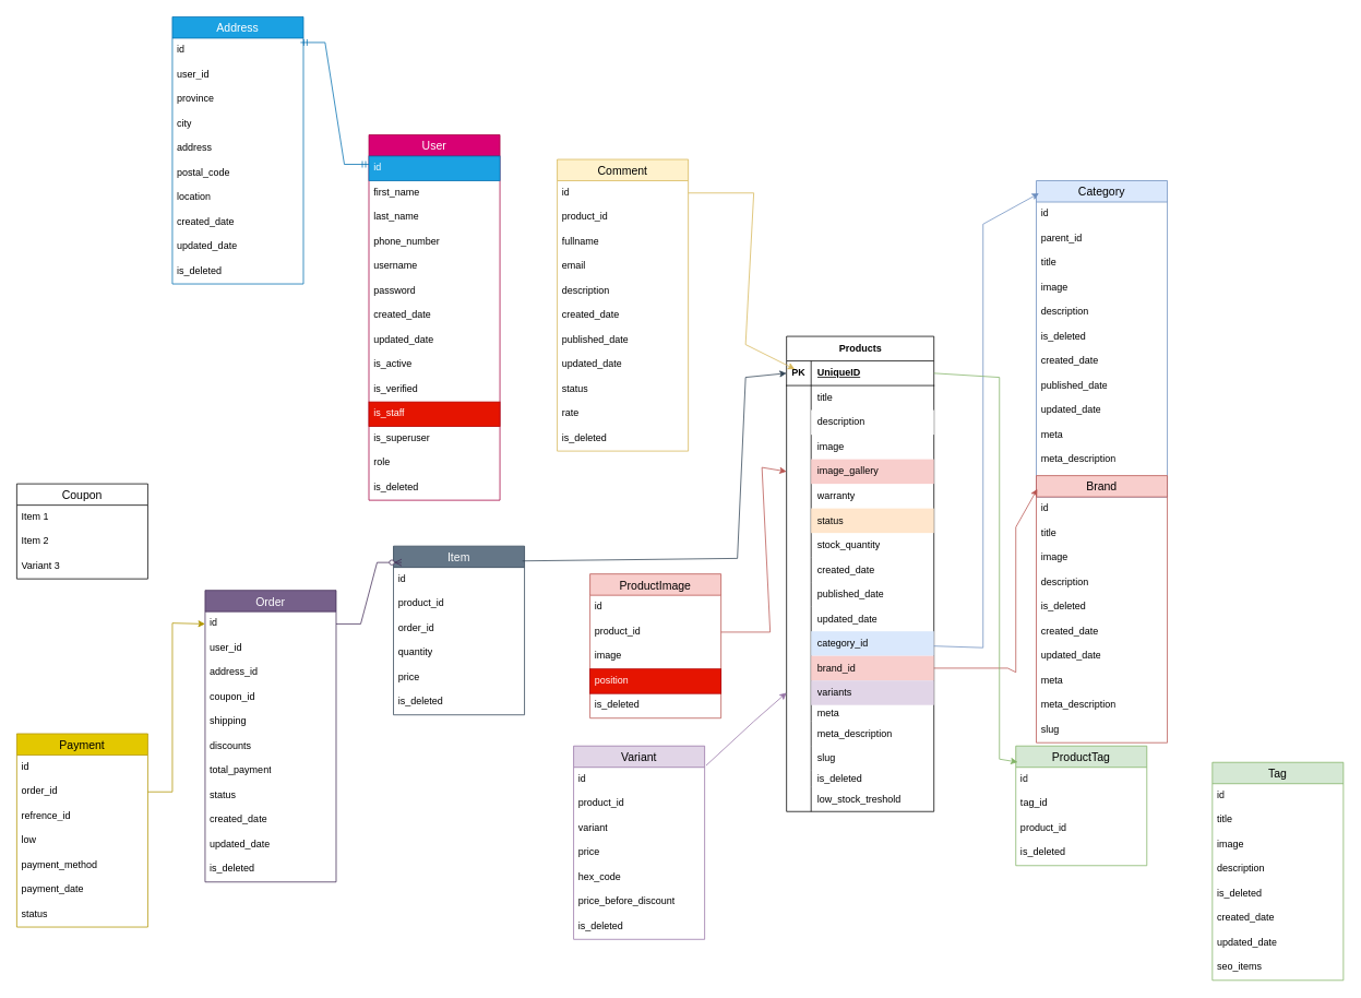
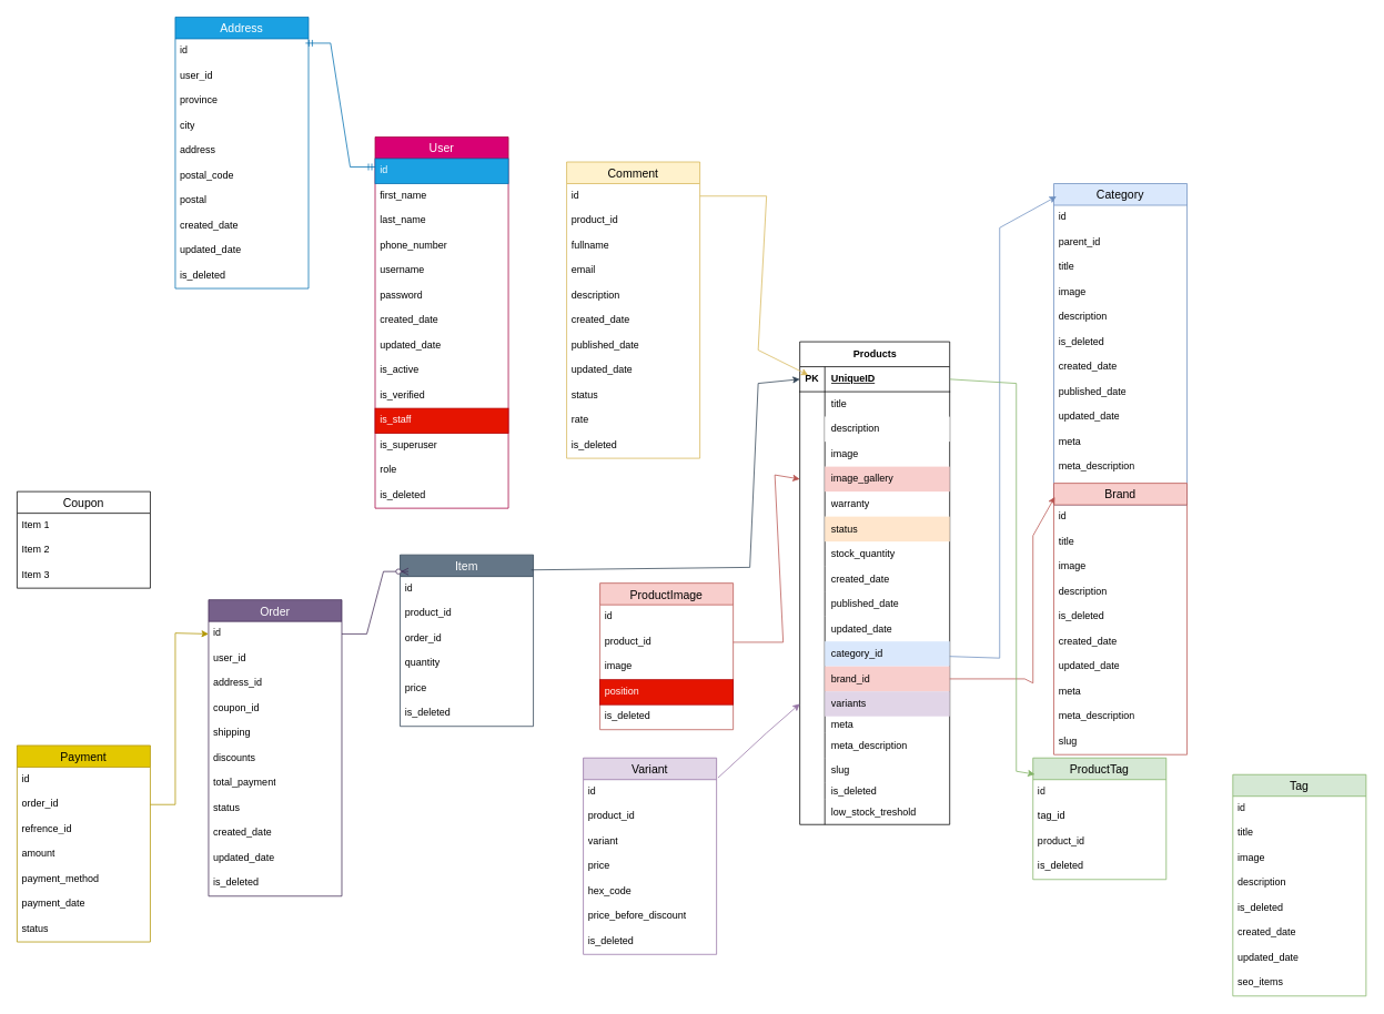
- <mxCell id="122" value="location" style="text;strokeColor=none;fillColor=none;spacingLeft=4;spacingRight=4;overflow=hidden;rotatable=0;points=[[0,0.5],[1,0.5]];portConstraint=eastwest;fontSize=12;whiteSpace=wrap;html=1;" vertex="1" parent="115"><mxGeometry y="206" width="160" height="30" as="geometry" /></mxCell>
+ <mxCell id="122" value="postal" style="text;strokeColor=none;fillColor=none;spacingLeft=4;spacingRight=4;overflow=hidden;rotatable=0;points=[[0,0.5],[1,0.5]];portConstraint=eastwest;fontSize=12;whiteSpace=wrap;html=1;" vertex="1" parent="115"><mxGeometry y="206" width="160" height="30" as="geometry" /></mxCell>
- <mxCell id="141" value="Variant 3" style="text;strokeColor=none;fillColor=none;spacingLeft=4;spacingRight=4;overflow=hidden;rotatable=0;points=[[0,0.5],[1,0.5]];portConstraint=eastwest;fontSize=12;whiteSpace=wrap;html=1;" parent="138" vertex="1"><mxGeometry y="86" width="160" height="30" as="geometry" /></mxCell>
+ <mxCell id="141" value="Item 3" style="text;strokeColor=none;fillColor=none;spacingLeft=4;spacingRight=4;overflow=hidden;rotatable=0;points=[[0,0.5],[1,0.5]];portConstraint=eastwest;fontSize=12;whiteSpace=wrap;html=1;" parent="138" vertex="1"><mxGeometry y="86" width="160" height="30" as="geometry" /></mxCell>
- <mxCell id="146" value="low" style="text;strokeColor=none;fillColor=none;spacingLeft=4;spacingRight=4;overflow=hidden;rotatable=0;points=[[0,0.5],[1,0.5]];portConstraint=eastwest;fontSize=12;whiteSpace=wrap;html=1;" parent="142" vertex="1"><mxGeometry y="116" width="160" height="30" as="geometry" /></mxCell>
+ <mxCell id="146" value="amount" style="text;strokeColor=none;fillColor=none;spacingLeft=4;spacingRight=4;overflow=hidden;rotatable=0;points=[[0,0.5],[1,0.5]];portConstraint=eastwest;fontSize=12;whiteSpace=wrap;html=1;" parent="142" vertex="1"><mxGeometry y="116" width="160" height="30" as="geometry" /></mxCell>
